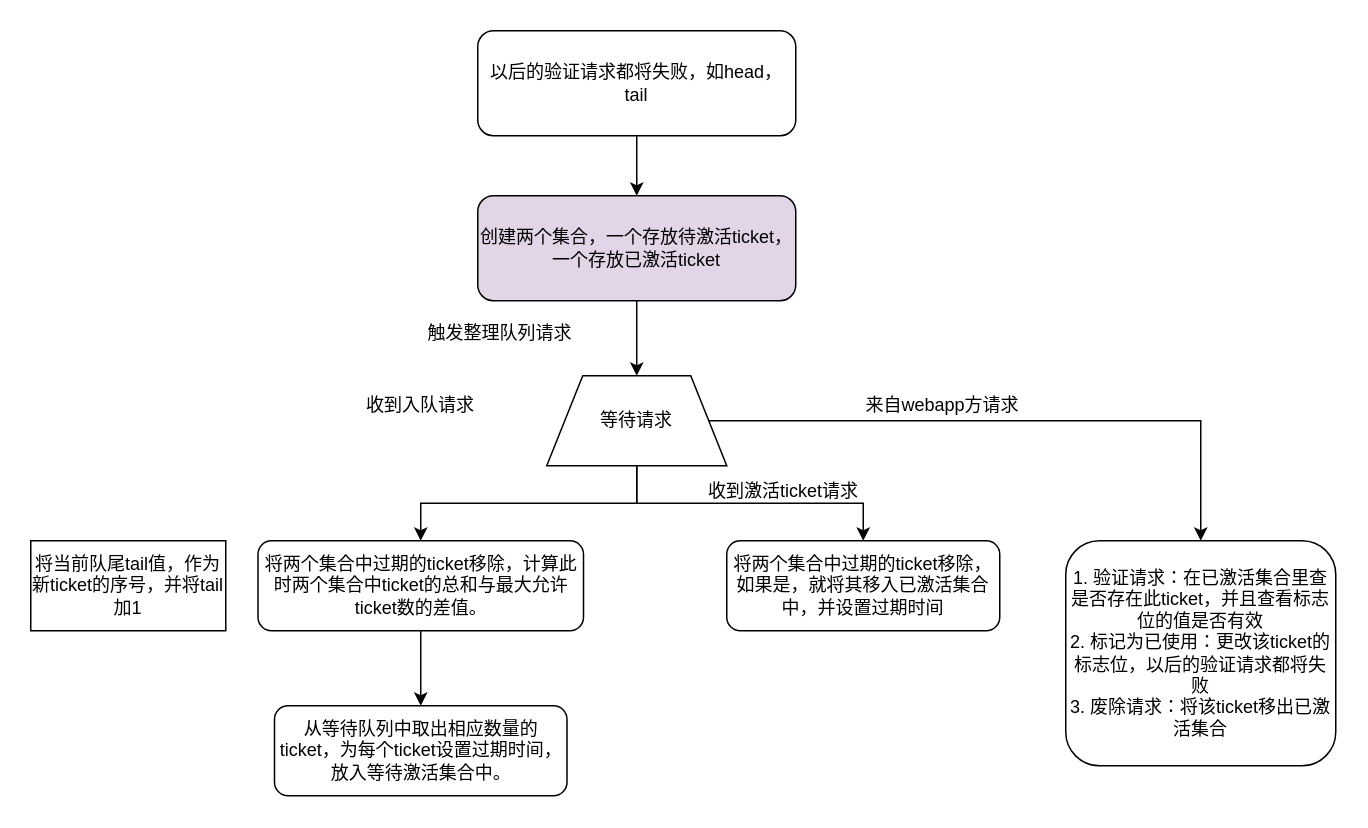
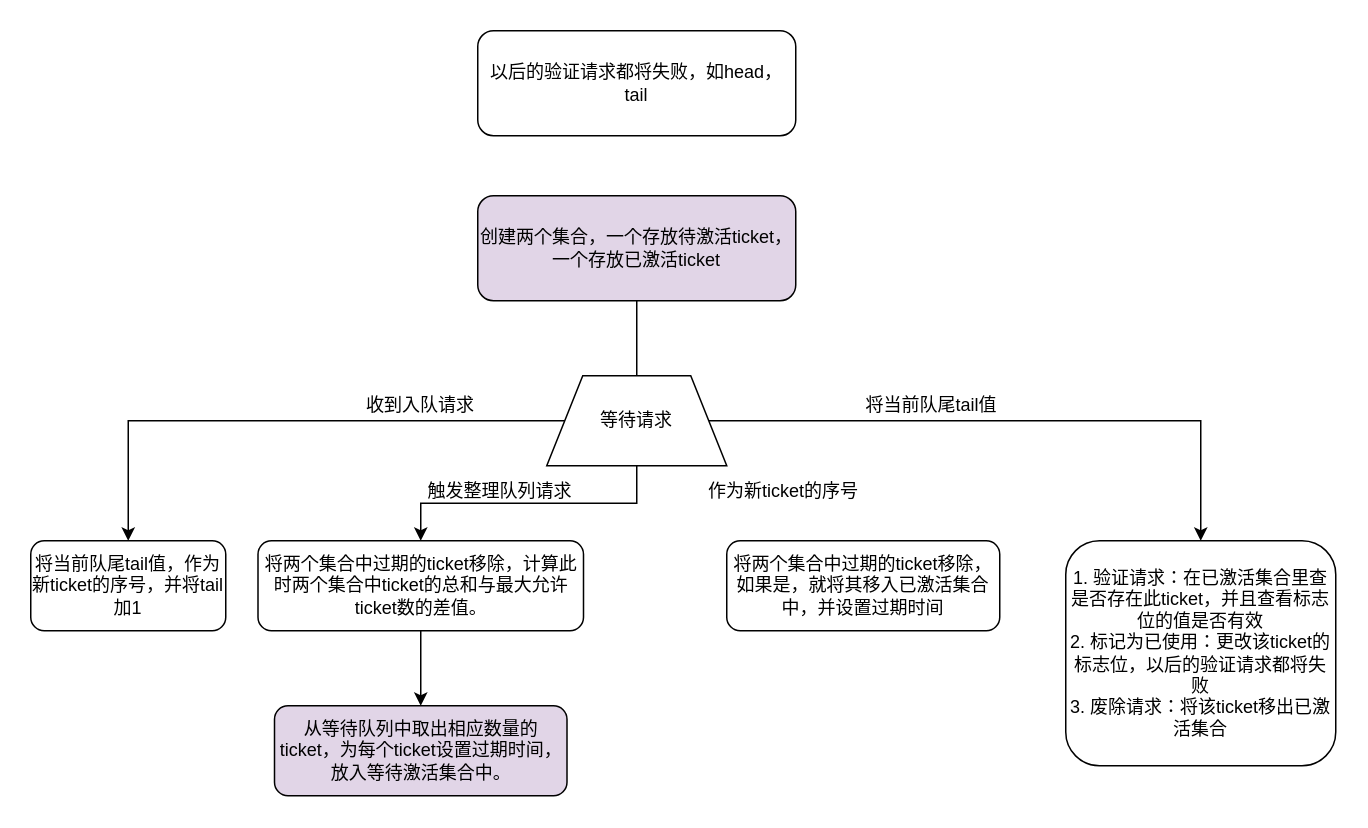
- <mxCell id="2" style="edgeStyle=orthogonalEdgeStyle;rounded=0;orthogonalLoop=1;jettySize=auto;html=1;exitX=0.5;exitY=1;exitDx=0;exitDy=0;" edge="1" parent="1" source="3" target="5"><mxGeometry relative="1" as="geometry" /></mxCell>
- <mxCell id="15" value="触发整理队列请求" style="text;html=1;strokeColor=none;fillColor=none;align=center;verticalAlign=middle;whiteSpace=wrap;rounded=0;" vertex="1" parent="1"><mxGeometry x="280" y="215" width="106" height="13" as="geometry" /></mxCell>
+ <mxCell id="15" value="触发整理队列请求" style="text;html=1;strokeColor=none;fillColor=none;align=center;verticalAlign=middle;whiteSpace=wrap;rounded=0;" vertex="1" parent="1"><mxGeometry x="280" y="320" width="106" height="13" as="geometry" /></mxCell>
- <mxCell id="4" style="edgeStyle=orthogonalEdgeStyle;rounded=0;orthogonalLoop=1;jettySize=auto;html=1;" edge="1" parent="1" source="5" target="10"><mxGeometry relative="1" as="geometry" /></mxCell>
+ <mxCell id="4" style="edgeStyle=orthogonalEdgeStyle;rounded=0;orthogonalLoop=1;jettySize=auto;html=1;endArrow=none;" edge="1" parent="1" source="5" target="10"><mxGeometry relative="1" as="geometry" /></mxCell>
- <mxCell id="20" value="来自webapp方请求" style="text;html=1;resizable=0;points=[];autosize=1;align=left;verticalAlign=top;spacingTop=-4;" vertex="1" parent="1"><mxGeometry x="575" y="260" width="120" height="20" as="geometry" /></mxCell>
+ <mxCell id="20" value="将当前队尾tail值" style="text;html=1;resizable=0;points=[];autosize=1;align=left;verticalAlign=top;spacingTop=-4;" vertex="1" parent="1"><mxGeometry x="575" y="260" width="120" height="20" as="geometry" /></mxCell>
+ <mxCell id="6" style="edgeStyle=orthogonalEdgeStyle;rounded=0;orthogonalLoop=1;jettySize=auto;html=1;" edge="1" parent="1" source="10" target="11"><mxGeometry relative="1" as="geometry" /></mxCell>
- <mxCell id="18" value="收到激活ticket请求" style="text;html=1;resizable=0;points=[];autosize=1;align=left;verticalAlign=top;spacingTop=-4;" vertex="1" parent="1"><mxGeometry x="470" y="316.5" width="120" height="20" as="geometry" /></mxCell>
+ <mxCell id="18" value="作为新ticket的序号" style="text;html=1;resizable=0;points=[];autosize=1;align=left;verticalAlign=top;spacingTop=-4;" vertex="1" parent="1"><mxGeometry x="470" y="316.5" width="120" height="20" as="geometry" /></mxCell>
- <mxCell id="8" style="edgeStyle=orthogonalEdgeStyle;rounded=0;orthogonalLoop=1;jettySize=auto;html=1;" edge="1" parent="1" source="10" target="17"><mxGeometry relative="1" as="geometry" /></mxCell>
- <mxCell id="11" value="将当前队尾tail值，作为新ticket的序号，并将tail加1" style="whiteSpace=wrap;html=1;rounded=0;" vertex="1" parent="1"><mxGeometry x="20" y="360" width="130" height="60" as="geometry" /></mxCell>
+ <mxCell id="11" value="将当前队尾tail值，作为新ticket的序号，并将tail加1" style="rounded=1;whiteSpace=wrap;html=1;" vertex="1" parent="1"><mxGeometry x="20" y="360" width="130" height="60" as="geometry" /></mxCell>
- <mxCell id="16" value="从等待队列中取出相应数量的ticket，为每个ticket设置过期时间，放入等待激活集合中。" style="rounded=1;whiteSpace=wrap;html=1;" vertex="1" parent="1"><mxGeometry x="182.5" y="470" width="195" height="60" as="geometry" /></mxCell>
+ <mxCell id="16" value="从等待队列中取出相应数量的ticket，为每个ticket设置过期时间，放入等待激活集合中。" style="rounded=1;whiteSpace=wrap;html=1;fillColor=#e1d5e7;" vertex="1" parent="1"><mxGeometry x="182.5" y="470" width="195" height="60" as="geometry" /></mxCell>
